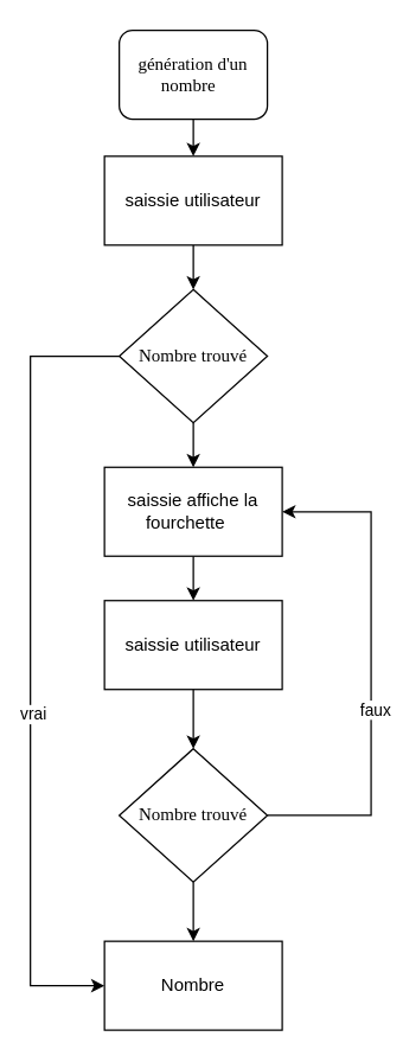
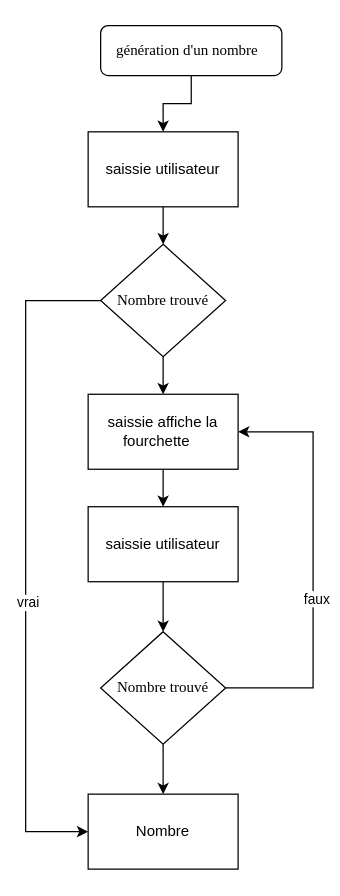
- <mxCell id="3" value="&lt;font style=&quot;font-size: 12px&quot;&gt;&lt;span class=&quot;fontstyle0&quot;&gt;génération d'un nombre&lt;/span&gt;&amp;nbsp;&amp;nbsp;&lt;/font&gt;" style="rounded=1;whiteSpace=wrap;html=1;shadow=0;labelBackgroundColor=none;strokeWidth=1;fontFamily=Verdana;fontSize=8;align=center;" vertex="1" parent="1"><mxGeometry x="80" y="20" width="100" height="60" as="geometry" /></mxCell>
+ <mxCell id="3" value="&lt;font style=&quot;font-size: 12px&quot;&gt;&lt;span class=&quot;fontstyle0&quot;&gt;génération d'un nombre&lt;/span&gt;&amp;nbsp;&amp;nbsp;&lt;/font&gt;" style="rounded=1;whiteSpace=wrap;html=1;shadow=0;labelBackgroundColor=none;strokeWidth=1;fontFamily=Verdana;fontSize=8;align=center;" vertex="1" parent="1"><mxGeometry x="80" y="20" width="145" height="40" as="geometry" /></mxCell>
